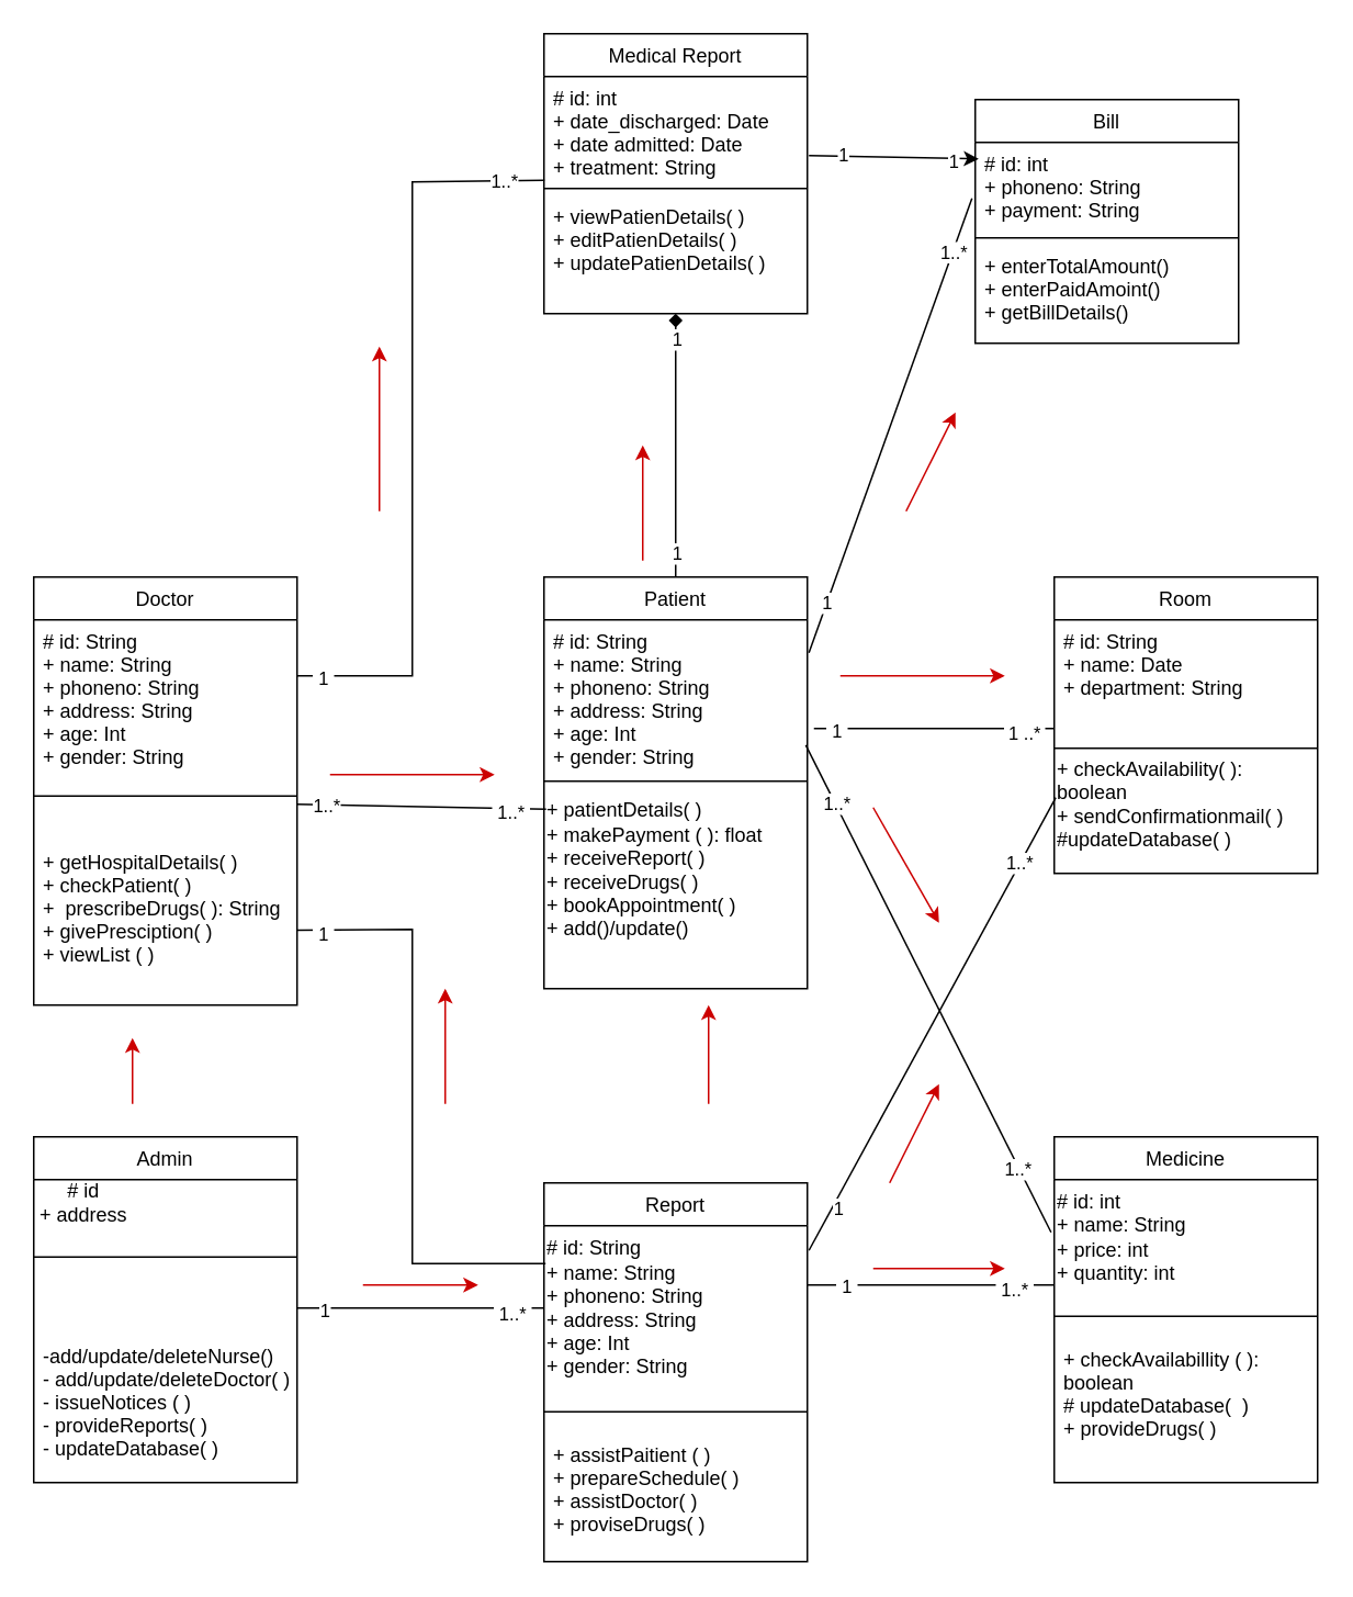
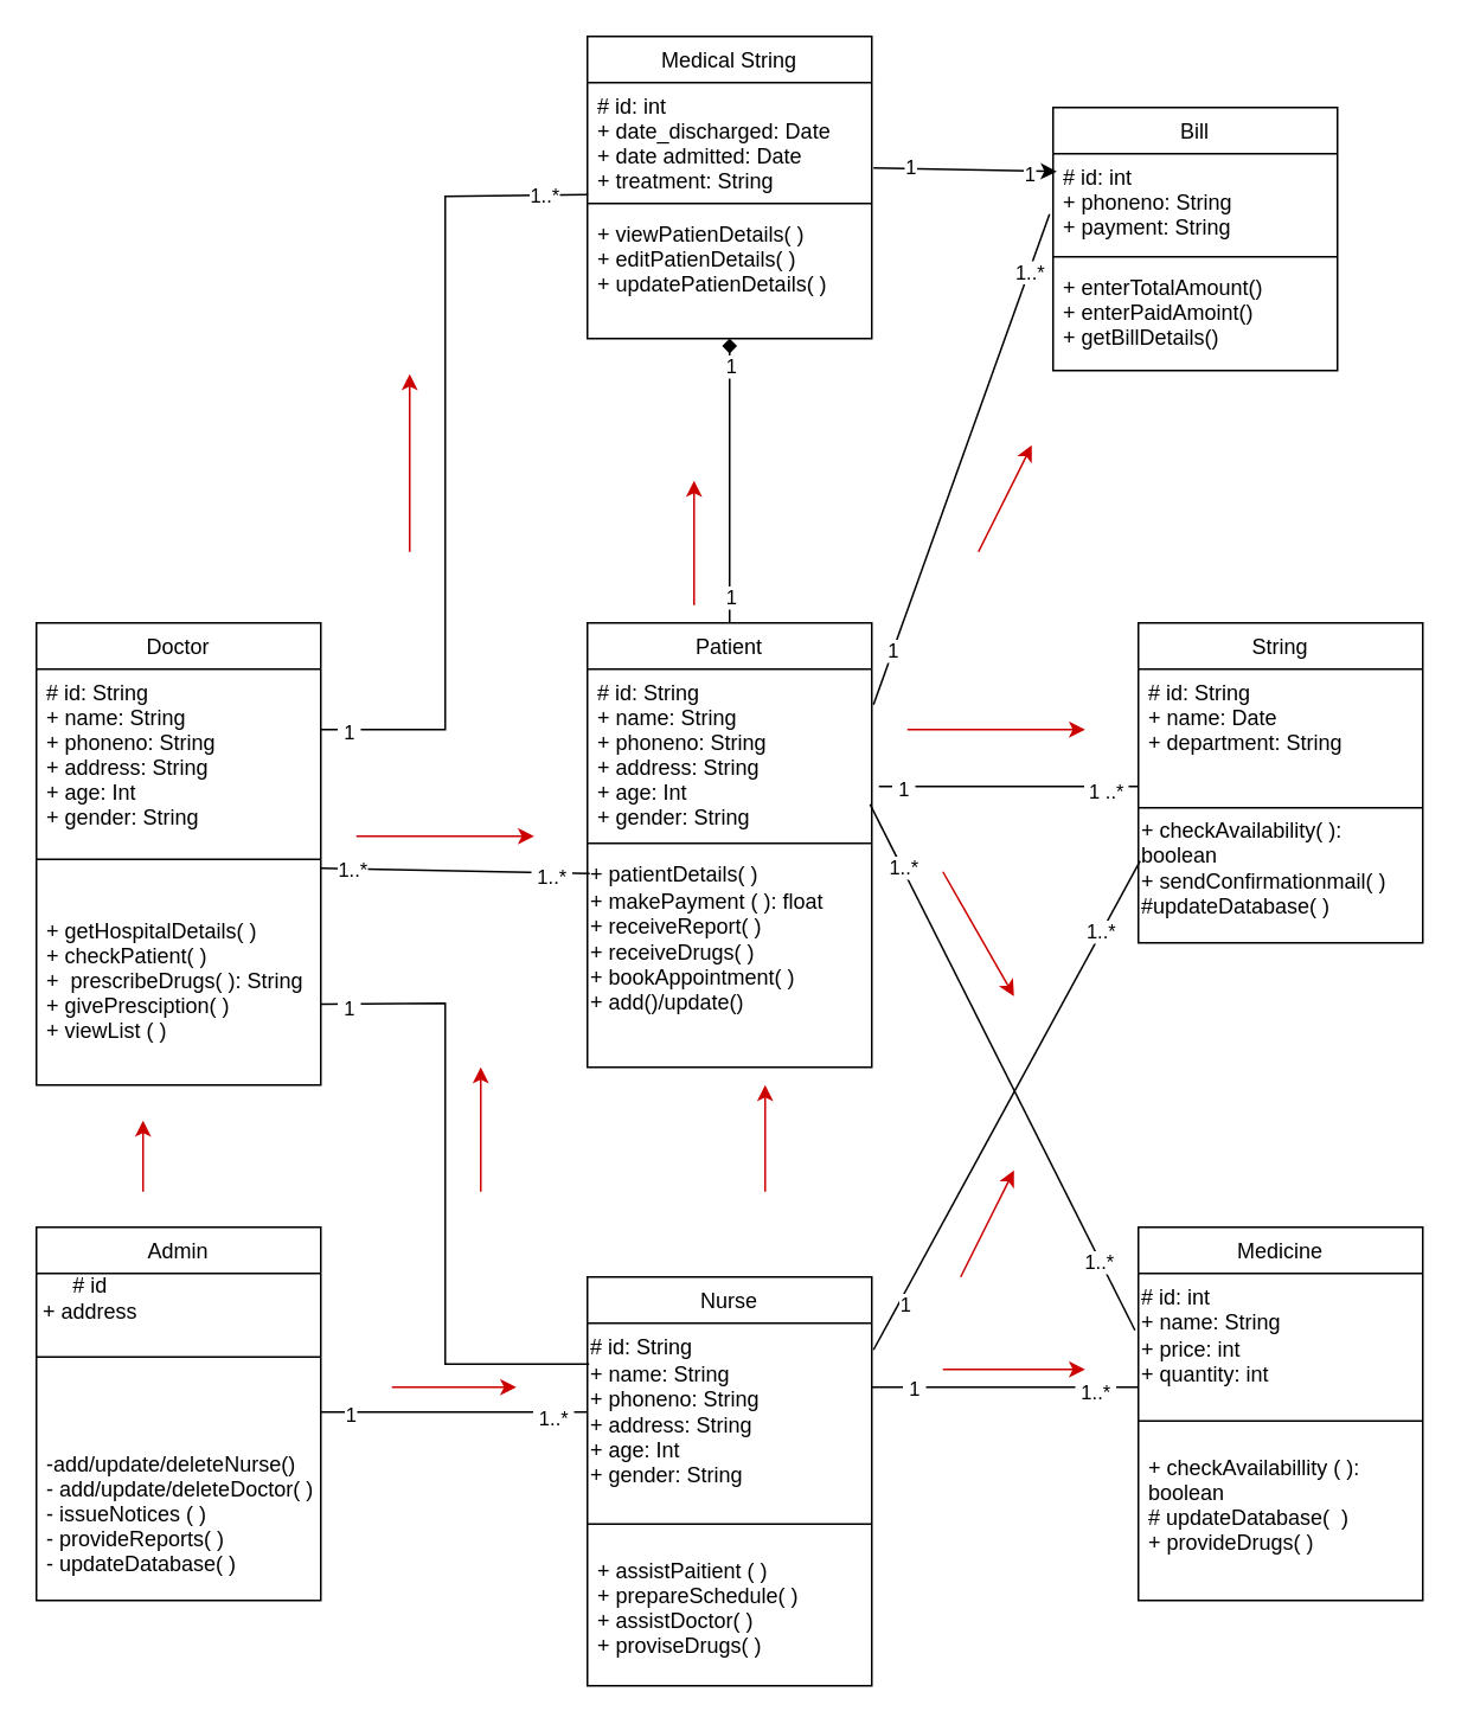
- <mxCell id="2" value="Medical Report" style="swimlane;fontStyle=0;align=center;verticalAlign=top;childLayout=stackLayout;horizontal=1;startSize=26;horizontalStack=0;resizeParent=1;resizeLast=0;collapsible=1;marginBottom=0;rounded=0;shadow=0;strokeWidth=1;" parent="1" vertex="1"><mxGeometry x="330" y="20" width="160" height="170" as="geometry"><mxRectangle x="230" y="140" width="160" height="26" as="alternateBounds" /></mxGeometry></mxCell>
+ <mxCell id="2" value="Medical String" style="swimlane;fontStyle=0;align=center;verticalAlign=top;childLayout=stackLayout;horizontal=1;startSize=26;horizontalStack=0;resizeParent=1;resizeLast=0;collapsible=1;marginBottom=0;rounded=0;shadow=0;strokeWidth=1;" parent="1" vertex="1"><mxGeometry x="330" y="20" width="160" height="170" as="geometry"><mxRectangle x="230" y="140" width="160" height="26" as="alternateBounds" /></mxGeometry></mxCell>
- <mxCell id="30" value="Room" style="swimlane;fontStyle=0;align=center;verticalAlign=top;childLayout=stackLayout;horizontal=1;startSize=26;horizontalStack=0;resizeParent=1;resizeLast=0;collapsible=1;marginBottom=0;rounded=0;shadow=0;strokeWidth=1;" parent="1" vertex="1"><mxGeometry x="640" y="350" width="160" height="180" as="geometry"><mxRectangle x="340" y="380" width="170" height="26" as="alternateBounds" /></mxGeometry></mxCell>
+ <mxCell id="30" value="String" style="swimlane;fontStyle=0;align=center;verticalAlign=top;childLayout=stackLayout;horizontal=1;startSize=26;horizontalStack=0;resizeParent=1;resizeLast=0;collapsible=1;marginBottom=0;rounded=0;shadow=0;strokeWidth=1;" parent="1" vertex="1"><mxGeometry x="640" y="350" width="160" height="180" as="geometry"><mxRectangle x="340" y="380" width="170" height="26" as="alternateBounds" /></mxGeometry></mxCell>
- <mxCell id="17" value="Report" style="swimlane;fontStyle=0;align=center;verticalAlign=top;childLayout=stackLayout;horizontal=1;startSize=26;horizontalStack=0;resizeParent=1;resizeLast=0;collapsible=1;marginBottom=0;rounded=0;shadow=0;strokeWidth=1;" parent="1" vertex="1"><mxGeometry x="330" y="718" width="160" height="230" as="geometry"><mxRectangle x="130" y="380" width="160" height="26" as="alternateBounds" /></mxGeometry></mxCell>
+ <mxCell id="17" value="Nurse" style="swimlane;fontStyle=0;align=center;verticalAlign=top;childLayout=stackLayout;horizontal=1;startSize=26;horizontalStack=0;resizeParent=1;resizeLast=0;collapsible=1;marginBottom=0;rounded=0;shadow=0;strokeWidth=1;" parent="1" vertex="1"><mxGeometry x="330" y="718" width="160" height="230" as="geometry"><mxRectangle x="130" y="380" width="160" height="26" as="alternateBounds" /></mxGeometry></mxCell>
